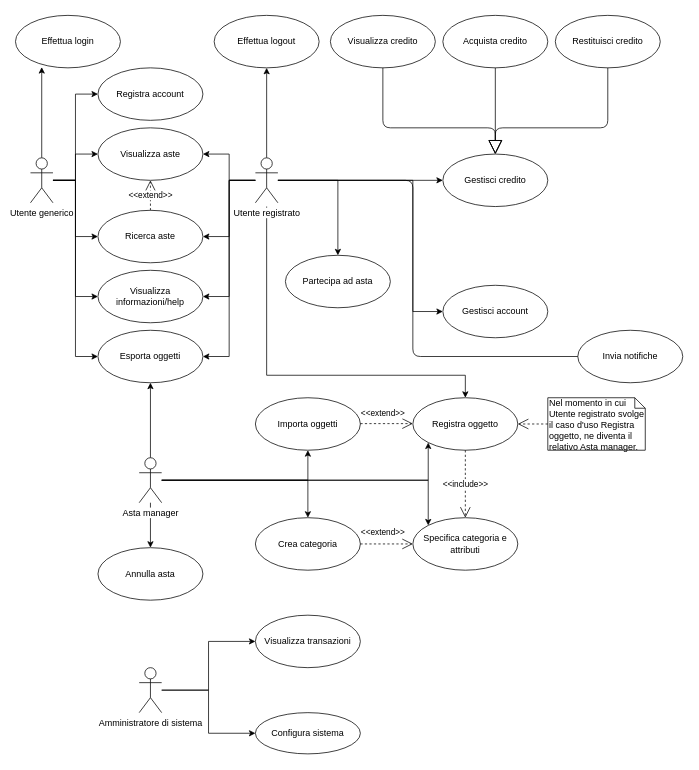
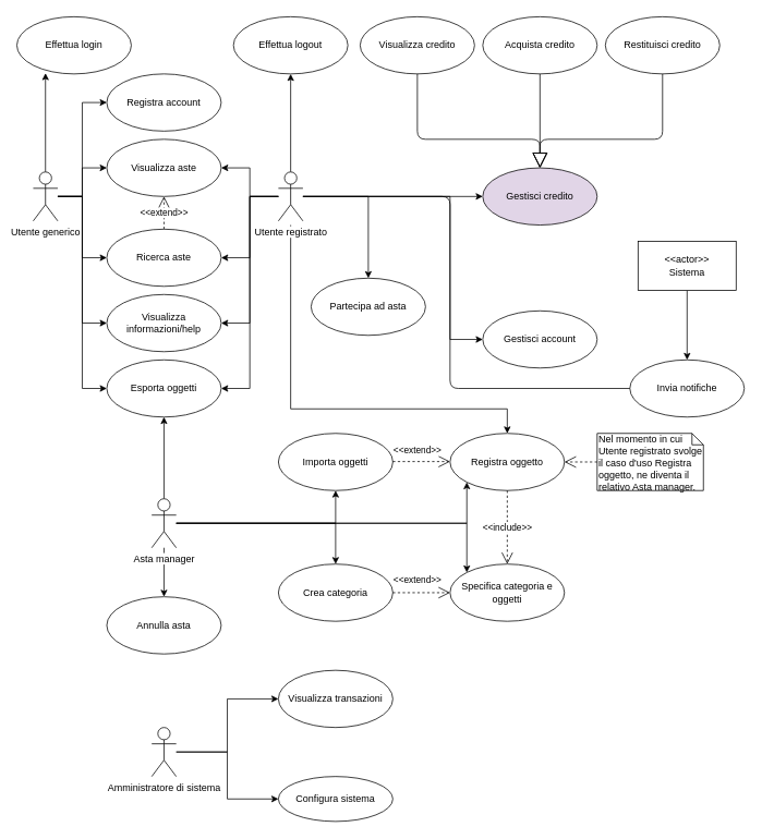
- <mxCell id="39" value="Gestisci credito" style="ellipse;whiteSpace=wrap;html=1;" vertex="1" parent="1"><mxGeometry x="590" y="205" width="140" height="70" as="geometry" /></mxCell>
+ <mxCell id="39" value="Gestisci credito" style="ellipse;whiteSpace=wrap;html=1;fillColor=#e1d5e7;" vertex="1" parent="1"><mxGeometry x="590" y="205" width="140" height="70" as="geometry" /></mxCell>
+ <mxCell id="59" value="&amp;lt;&amp;lt;actor&amp;gt;&amp;gt;&lt;br&gt;Sistema" style="rounded=0;whiteSpace=wrap;html=1;" vertex="1" parent="1"><mxGeometry x="780" y="295" width="120" height="60" as="geometry" /></mxCell>
+ <mxCell id="58" style="edgeStyle=orthogonalEdgeStyle;rounded=0;orthogonalLoop=1;jettySize=auto;html=1;entryX=0.5;entryY=0;entryDx=0;entryDy=0;" edge="1" parent="1" source="59" target="60"><mxGeometry relative="1" as="geometry" /></mxCell>
- <mxCell id="45" value="Specifica categoria e attributi" style="ellipse;whiteSpace=wrap;html=1;" vertex="1" parent="1"><mxGeometry x="550" y="690" width="140" height="70" as="geometry" /></mxCell>
+ <mxCell id="45" value="Specifica categoria e oggetti" style="ellipse;whiteSpace=wrap;html=1;" vertex="1" parent="1"><mxGeometry x="550" y="690" width="140" height="70" as="geometry" /></mxCell>
